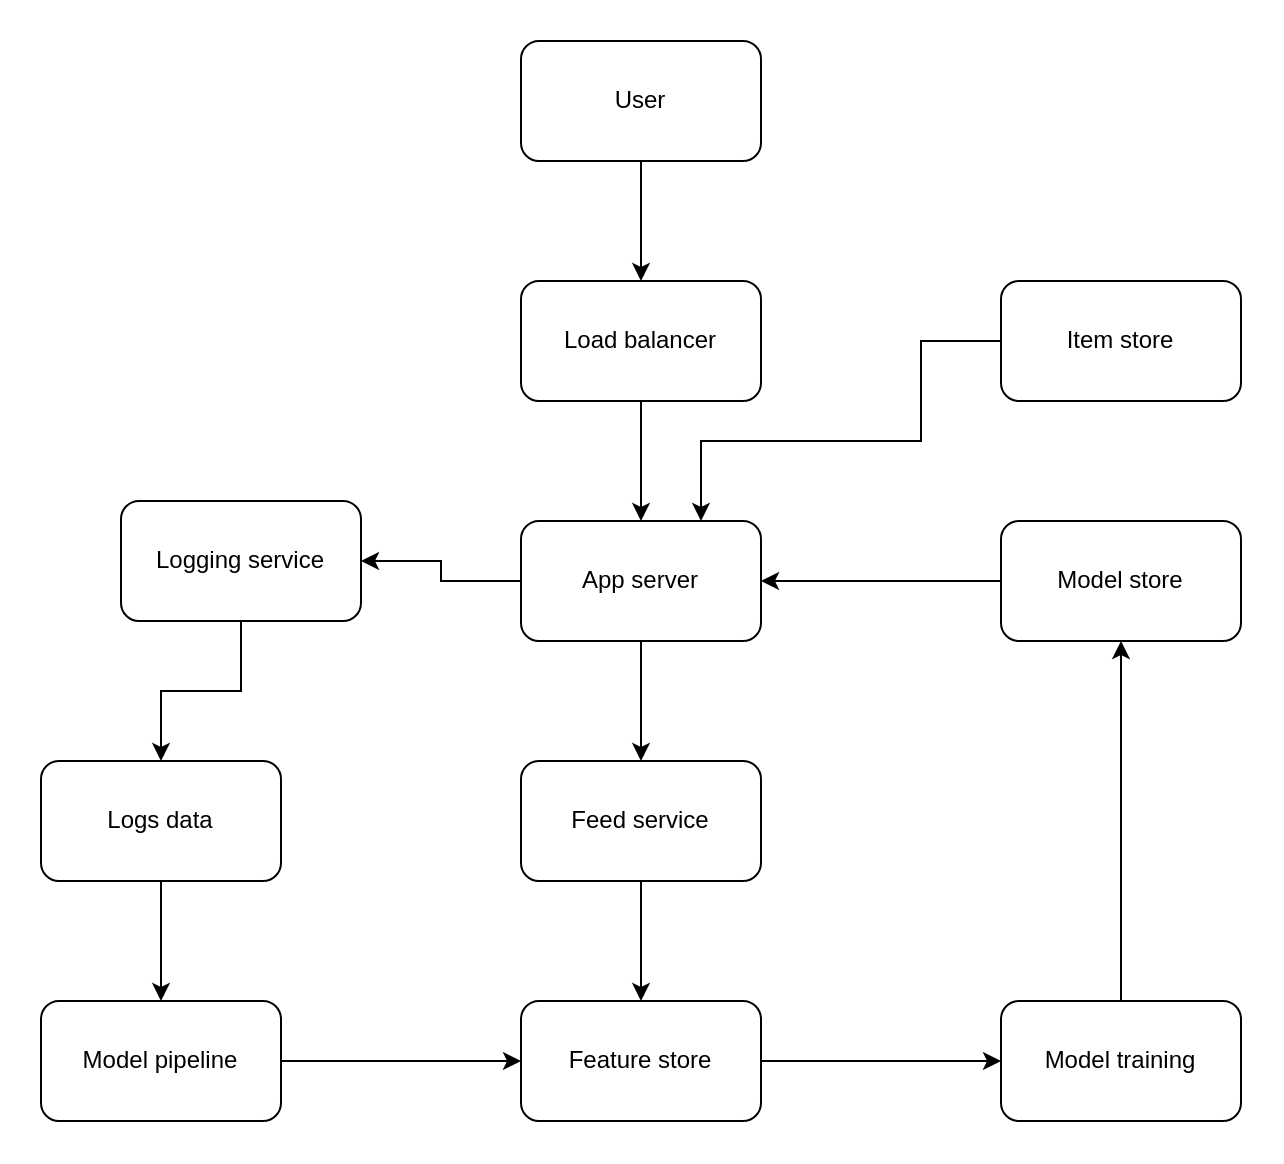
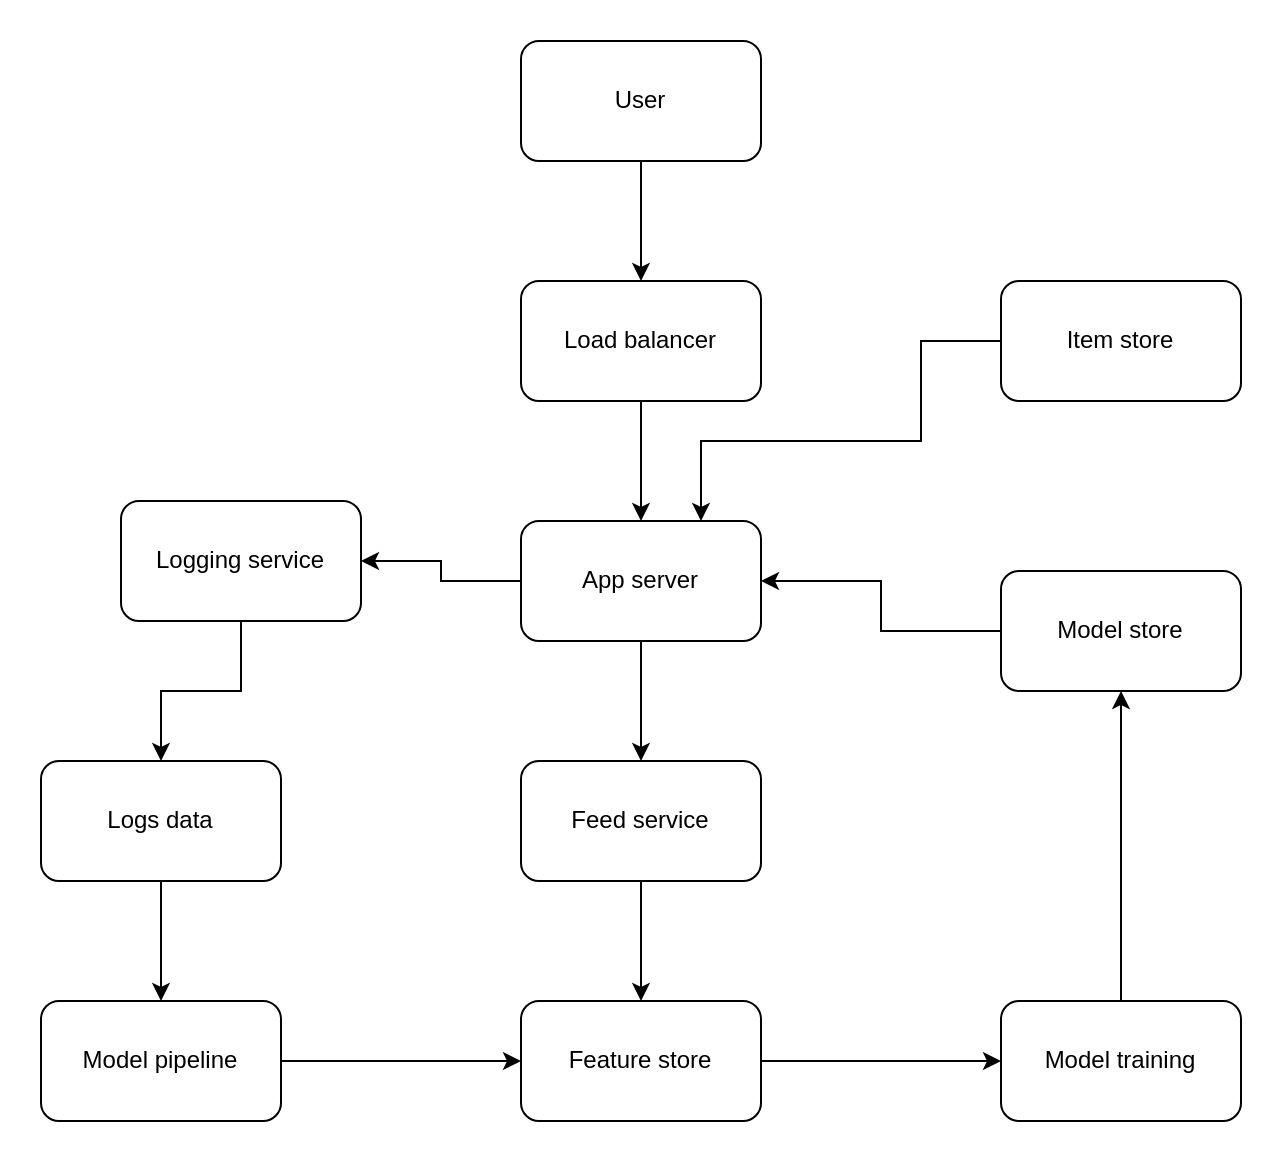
- <mxCell id="20" value="Model store" style="rounded=1;whiteSpace=wrap;html=1;" vertex="1" parent="1"><mxGeometry x="500" y="260" width="120" height="60" as="geometry" /></mxCell>
+ <mxCell id="20" value="Model store" style="rounded=1;whiteSpace=wrap;html=1;" vertex="1" parent="1"><mxGeometry x="500" y="285" width="120" height="60" as="geometry" /></mxCell>
